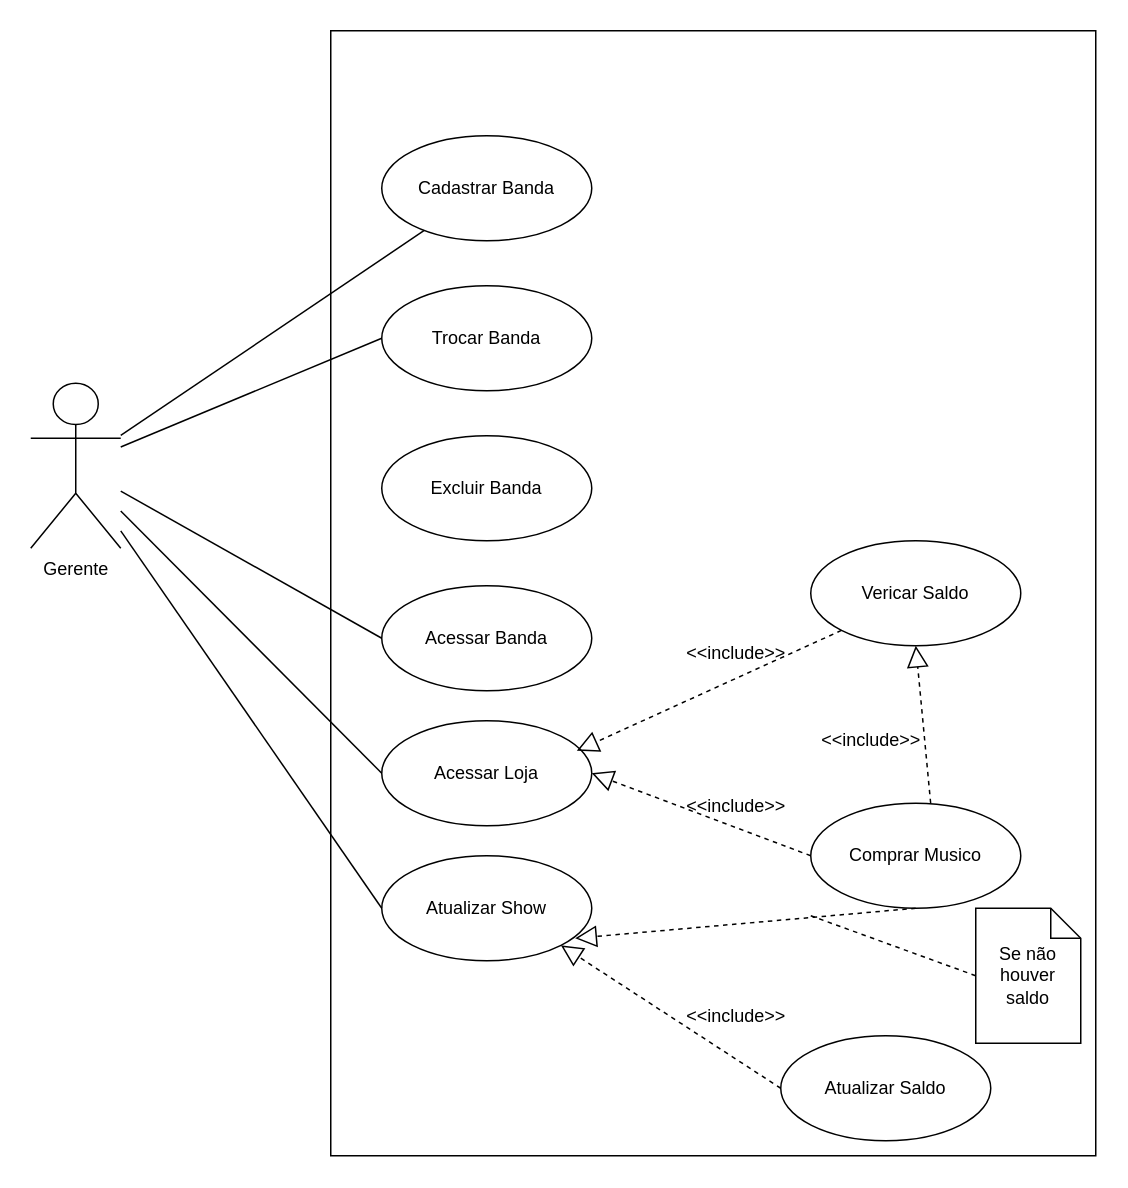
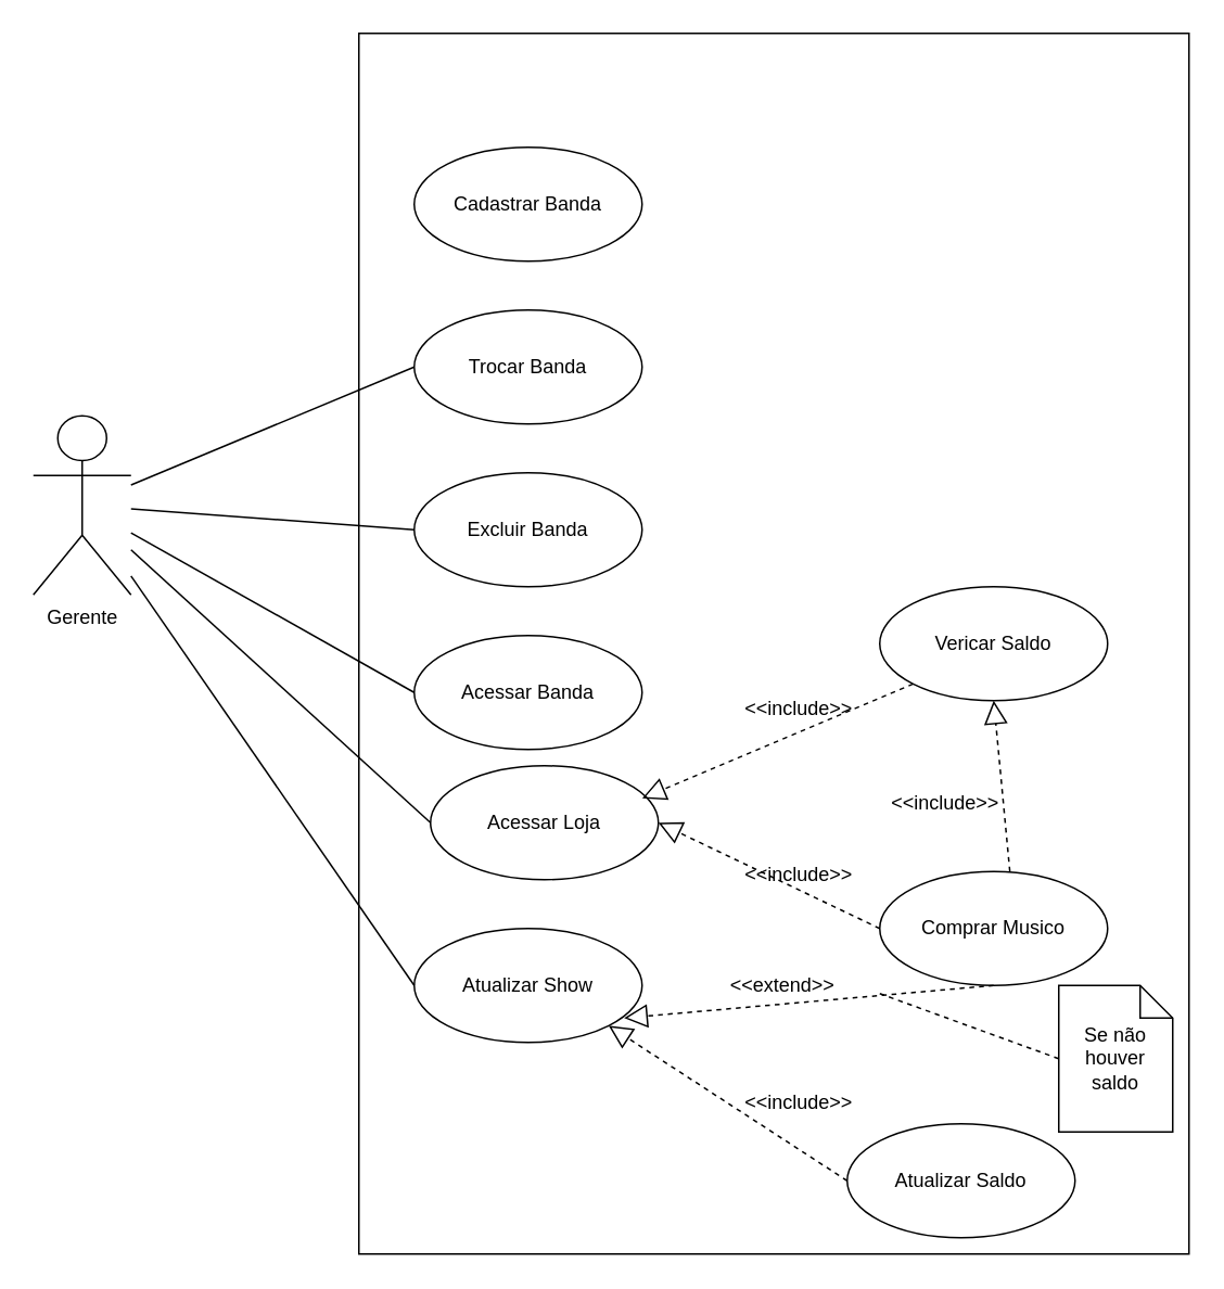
- <mxCell id="10" value="" style="endArrow=none;html=1;rounded=0;" parent="1" source="3" target="4" edge="1"><mxGeometry relative="1" as="geometry"><mxPoint x="220" y="400" as="sourcePoint" /><mxPoint x="380" y="400" as="targetPoint" /></mxGeometry></mxCell>
+ <mxCell id="10" value="" style="endArrow=none;html=1;rounded=0;entryX=0;entryY=0.5;entryDx=0;entryDy=0;" parent="1" source="3" target="5" edge="1"><mxGeometry relative="1" as="geometry"><mxPoint x="220" y="400" as="sourcePoint" /><mxPoint x="380" y="400" as="targetPoint" /></mxGeometry></mxCell>
- <mxCell id="7" value="Acessar Loja" style="ellipse;whiteSpace=wrap;html=1;" parent="1" vertex="1"><mxGeometry x="254" y="480" width="140" height="70" as="geometry" /></mxCell>
+ <mxCell id="7" value="Acessar Loja" style="ellipse;whiteSpace=wrap;html=1;" parent="1" vertex="1"><mxGeometry x="264" y="470" width="140" height="70" as="geometry" /></mxCell>
+ <mxCell id="19" value="&lt;span style=&quot;font-weight: normal;&quot;&gt;&amp;lt;&amp;lt;extend&amp;gt;&amp;gt;&lt;/span&gt;" style="text;align=center;fontStyle=1;verticalAlign=middle;spacingLeft=3;spacingRight=3;strokeColor=none;rotatable=0;points=[[0,0.5],[1,0.5]];portConstraint=eastwest;html=1;" vertex="1" parent="1"><mxGeometry x="440" y="592" width="80" height="26" as="geometry" /></mxCell>
